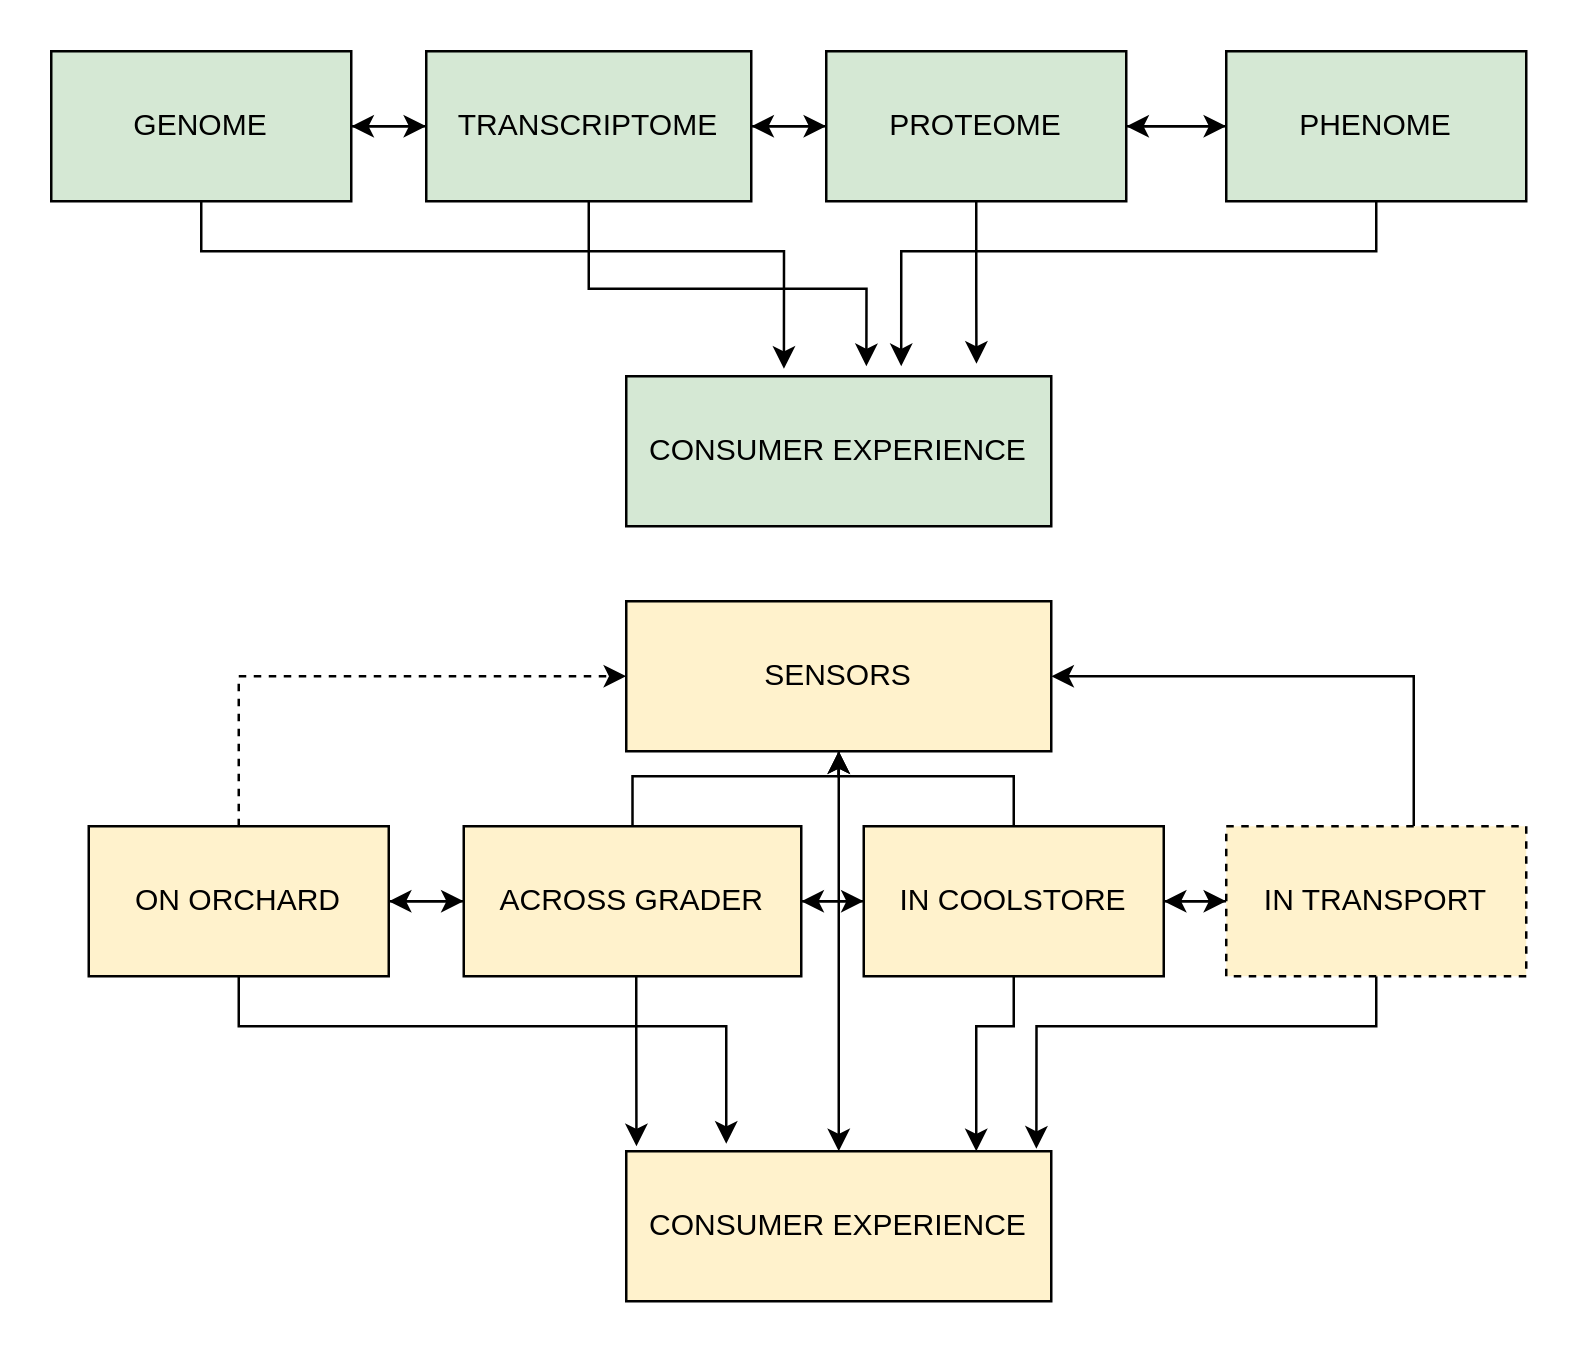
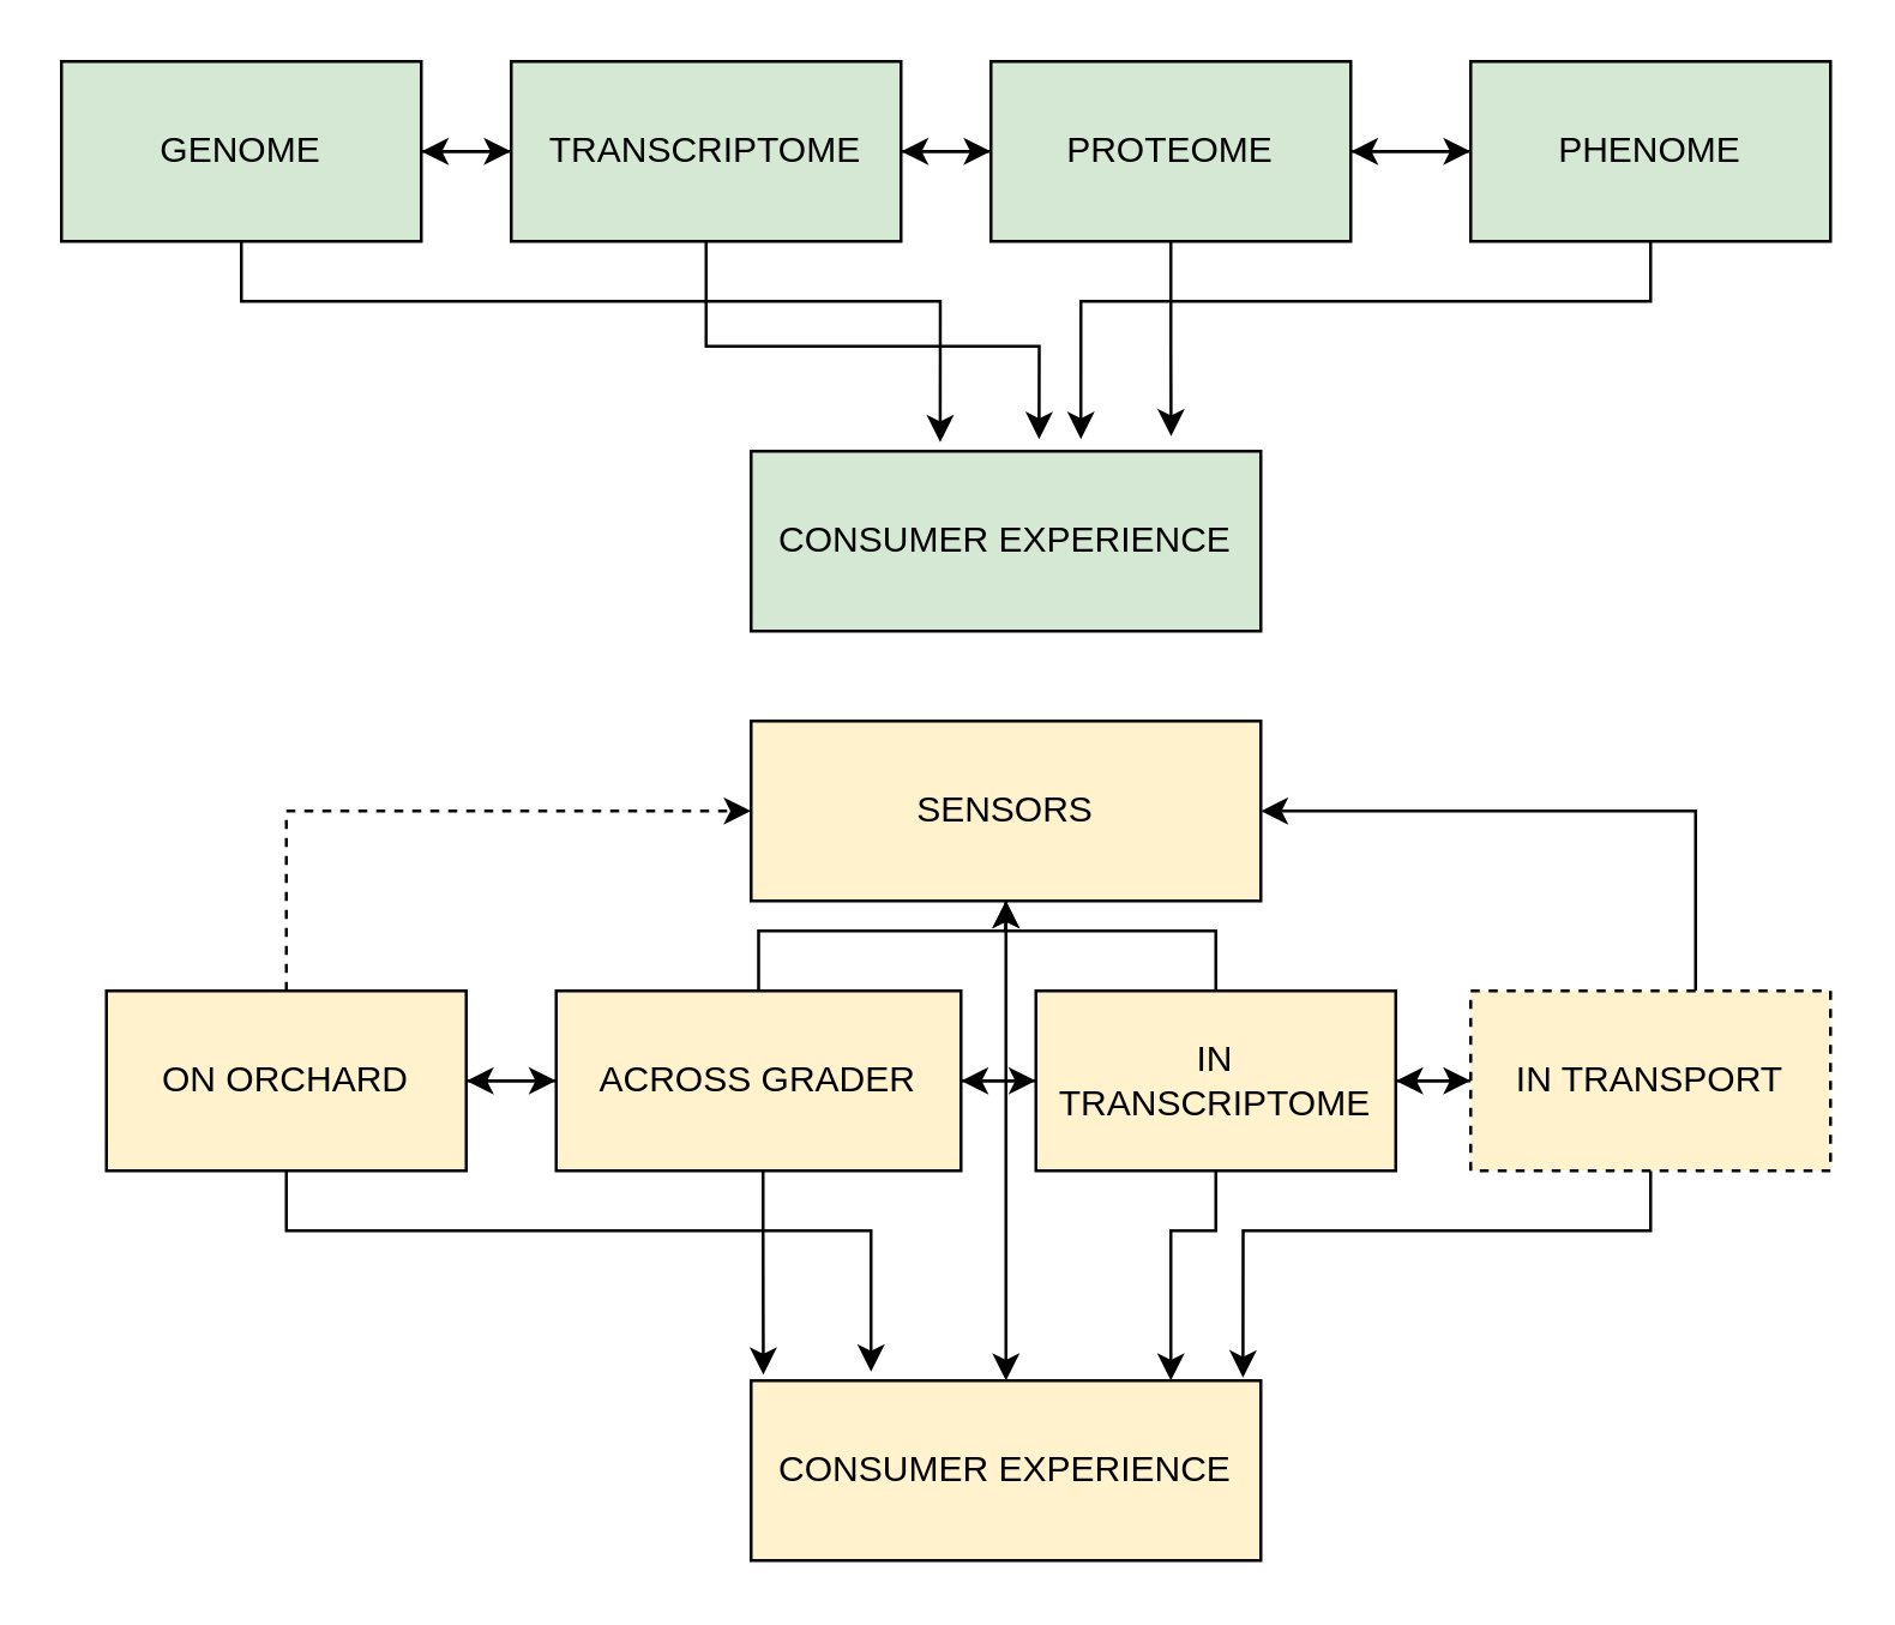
- <mxCell id="30" value="IN COOLSTORE" style="rounded=0;whiteSpace=wrap;html=1;fillColor=#fff2cc;strokeColor=#000000;" parent="1" vertex="1"><mxGeometry x="345" y="330" width="120" height="60" as="geometry" /></mxCell>
+ <mxCell id="30" value="IN TRANSCRIPTOME" style="rounded=0;whiteSpace=wrap;html=1;fillColor=#fff2cc;strokeColor=#000000;" parent="1" vertex="1"><mxGeometry x="345" y="330" width="120" height="60" as="geometry" /></mxCell>
